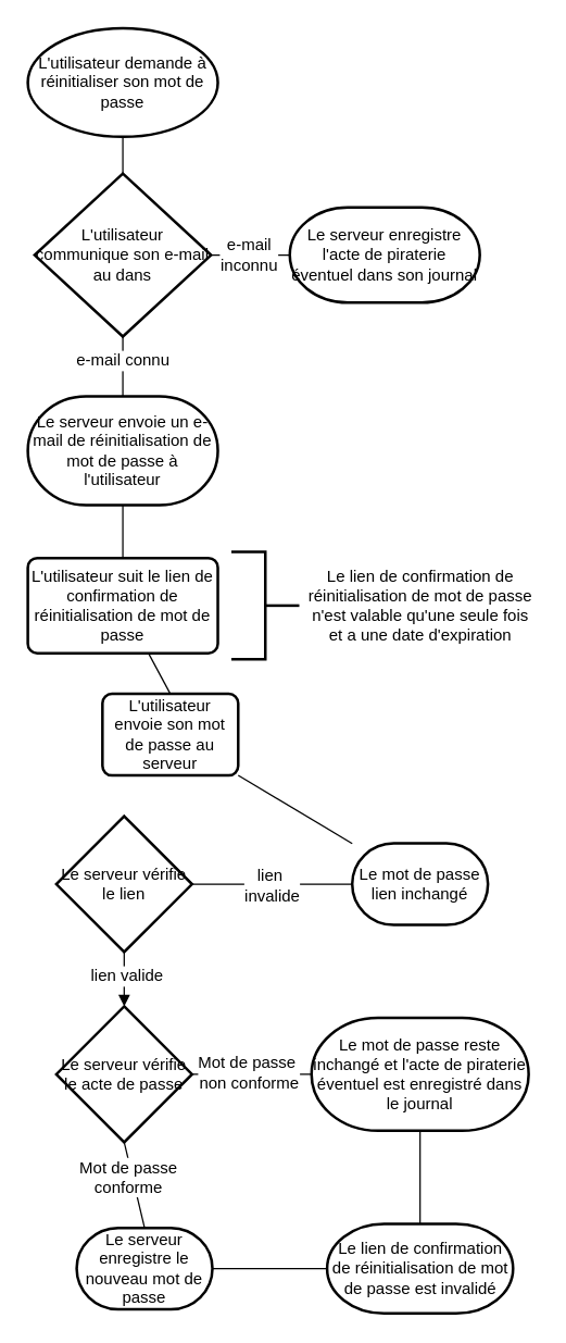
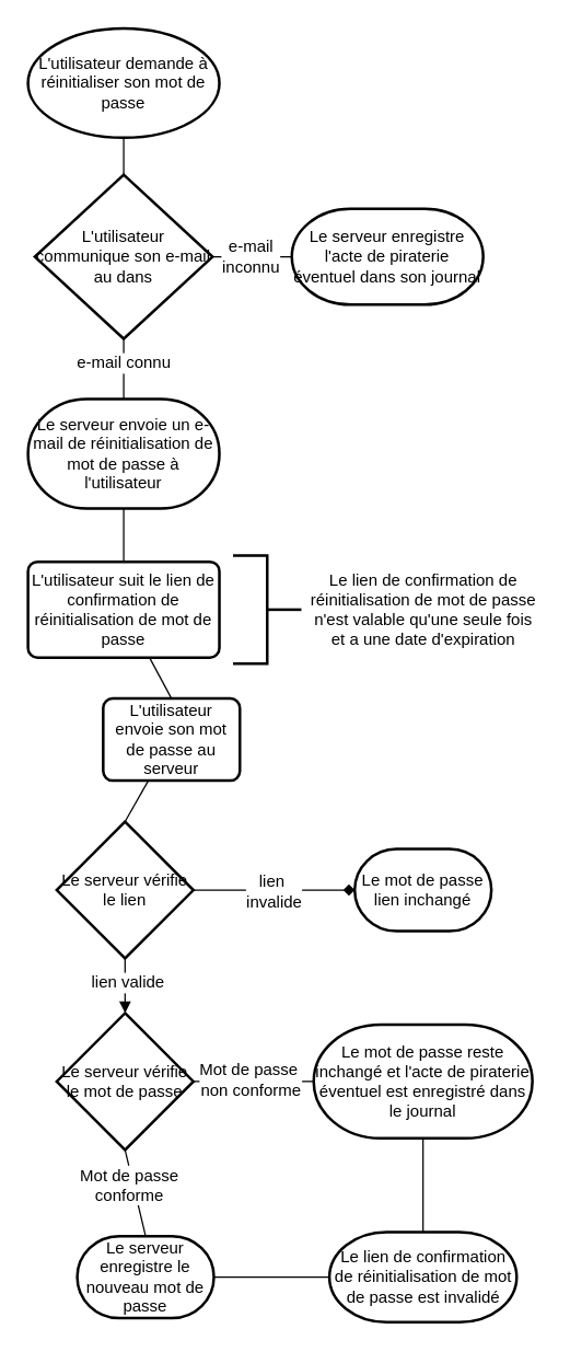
- <mxCell id="31" value="" style="endArrow=none;html=1;" edge="1" parent="1" source="30" target="27"><mxGeometry width="50" height="50" relative="1" as="geometry"><mxPoint x="90" y="620" as="sourcePoint" /><mxPoint x="90" y="640.711" as="targetPoint" /></mxGeometry></mxCell>
+ <mxCell id="31" value="" style="endArrow=none;html=1;entryX=0.5;entryY=0;entryDx=0;entryDy=0;entryPerimeter=0;" edge="1" parent="1" source="30" target="23"><mxGeometry width="50" height="50" relative="1" as="geometry"><mxPoint x="90" y="620" as="sourcePoint" /><mxPoint x="90" y="640.711" as="targetPoint" /></mxGeometry></mxCell>
- <mxCell id="28" value="" style="endArrow=none;html=1;entryX=0;entryY=0.5;entryDx=0;entryDy=0;entryPerimeter=0;" edge="1" parent="1" source="23" target="27"><mxGeometry width="50" height="50" relative="1" as="geometry"><mxPoint x="141" y="700" as="sourcePoint" /><mxPoint x="211.711" y="650" as="targetPoint" /></mxGeometry></mxCell>
+ <mxCell id="28" value="" style="endArrow=diamond;html=1;entryX=0;entryY=0.5;entryDx=0;entryDy=0;entryPerimeter=0;" edge="1" parent="1" source="23" target="27"><mxGeometry width="50" height="50" relative="1" as="geometry"><mxPoint x="141" y="700" as="sourcePoint" /><mxPoint x="211.711" y="650" as="targetPoint" /></mxGeometry></mxCell>
- <mxCell id="24" value="Le serveur vérifie le acte de passe" style="strokeWidth=2;html=1;shape=mxgraph.flowchart.decision;whiteSpace=wrap;" vertex="1" parent="1"><mxGeometry x="41" y="740" width="100" height="100" as="geometry" /></mxCell>
+ <mxCell id="24" value="Le serveur vérifie le mot de passe" style="strokeWidth=2;html=1;shape=mxgraph.flowchart.decision;whiteSpace=wrap;" vertex="1" parent="1"><mxGeometry x="41" y="740" width="100" height="100" as="geometry" /></mxCell>
